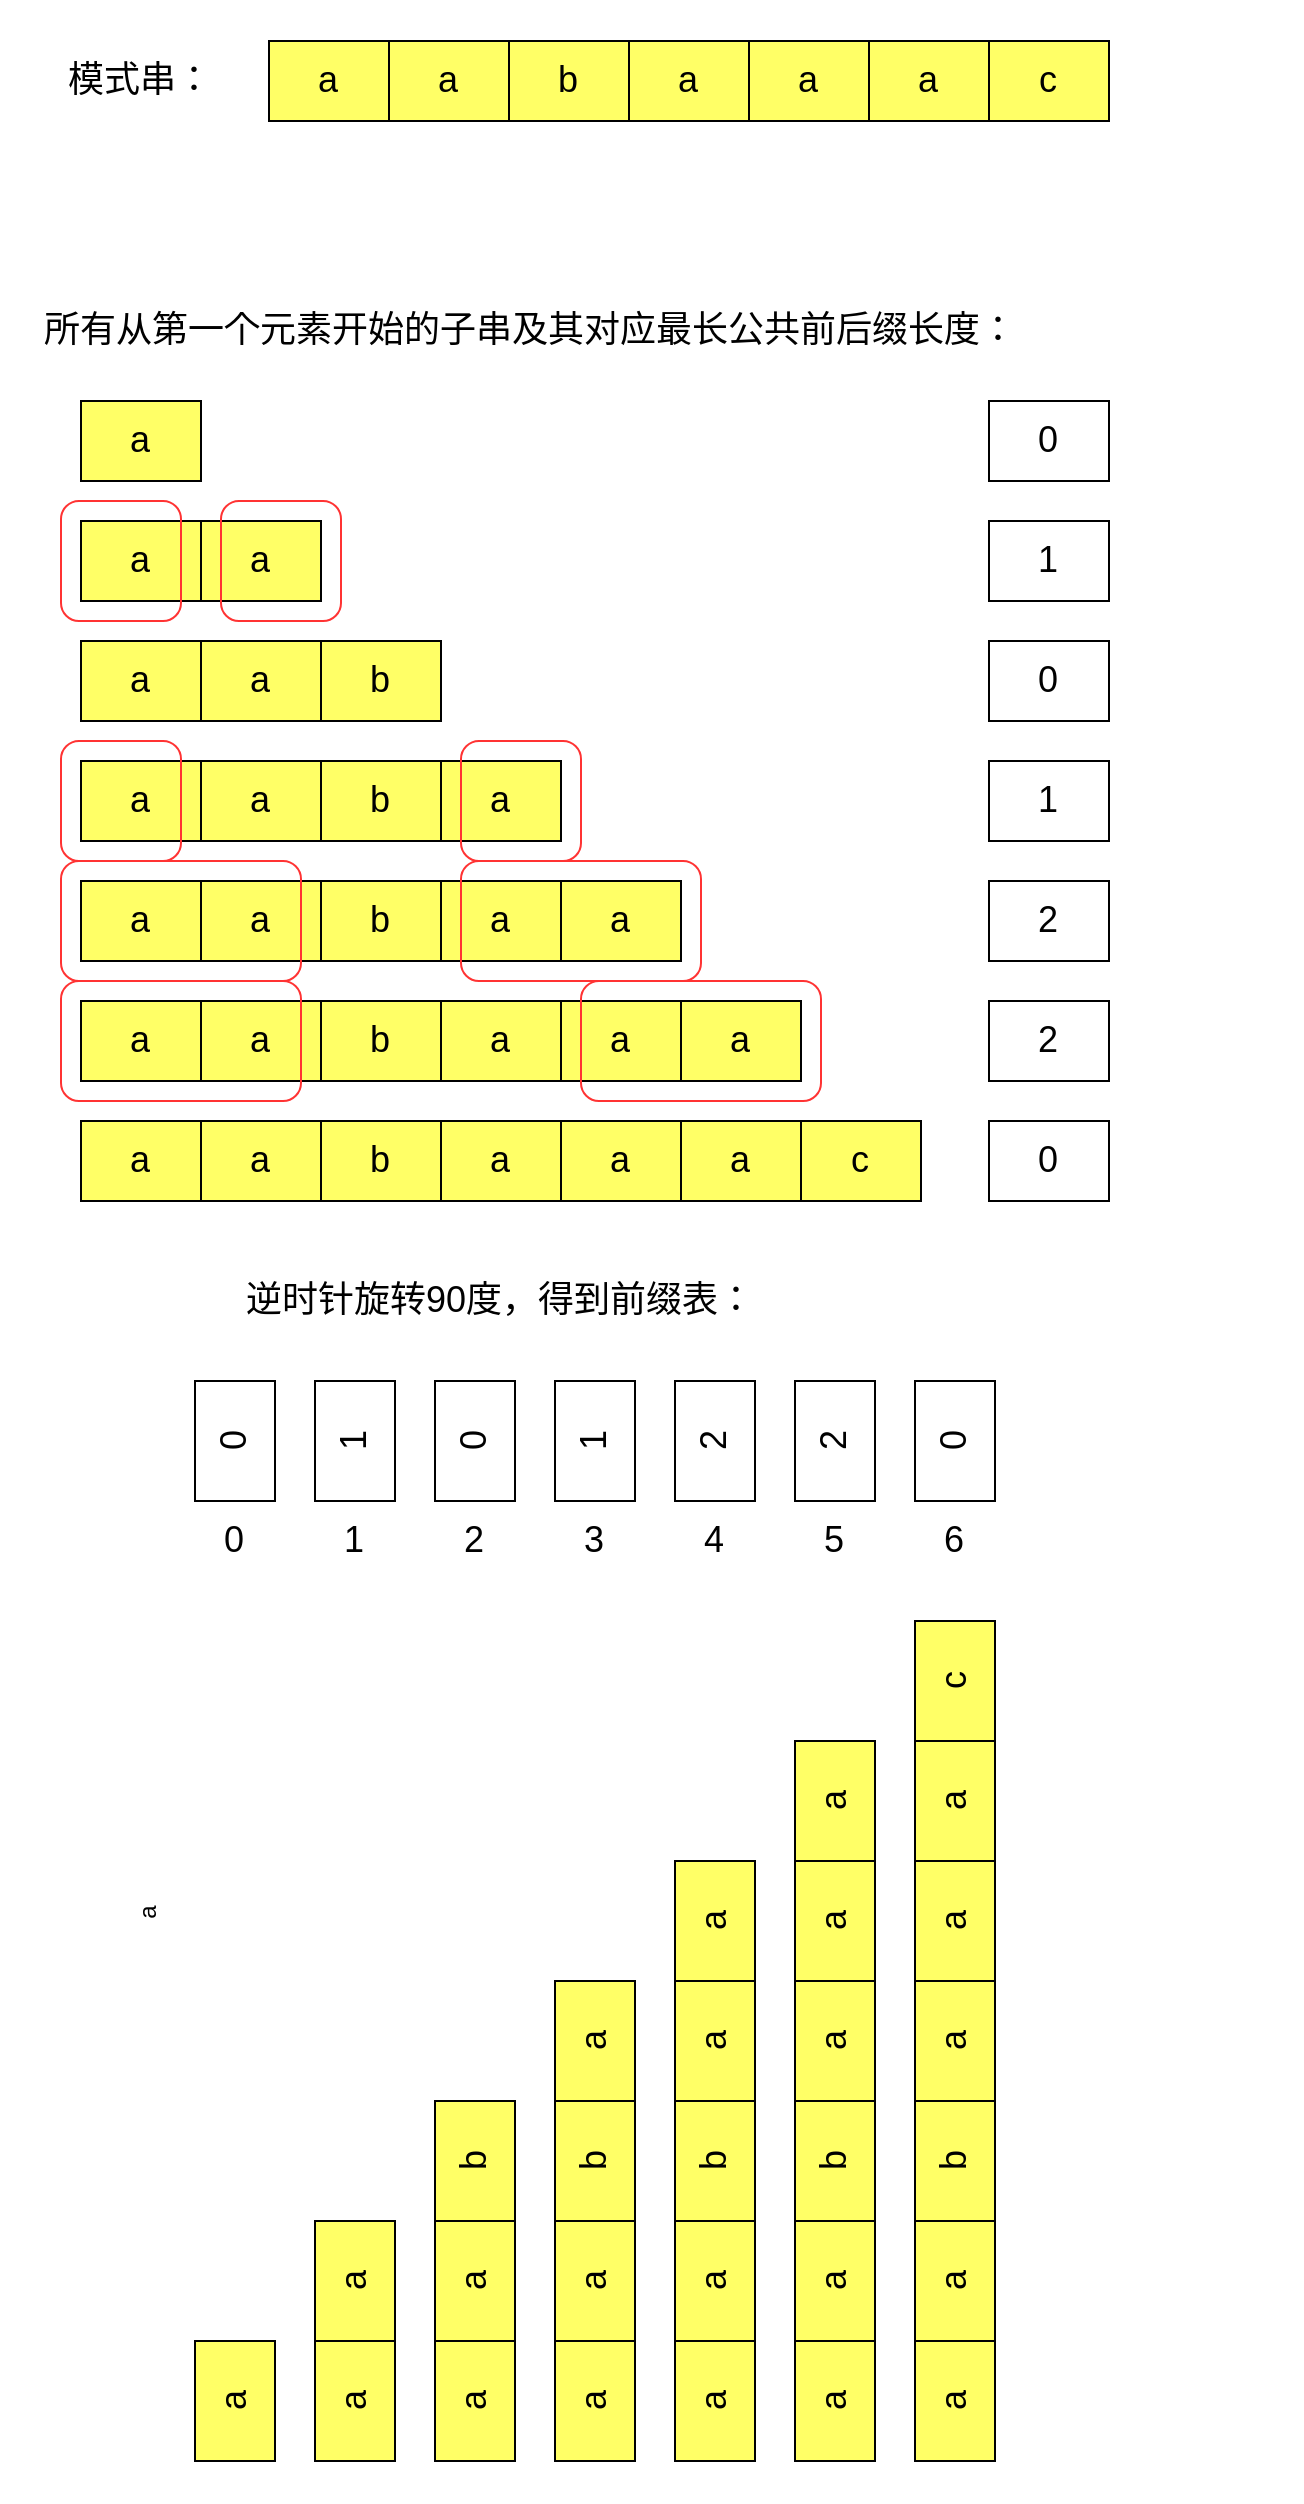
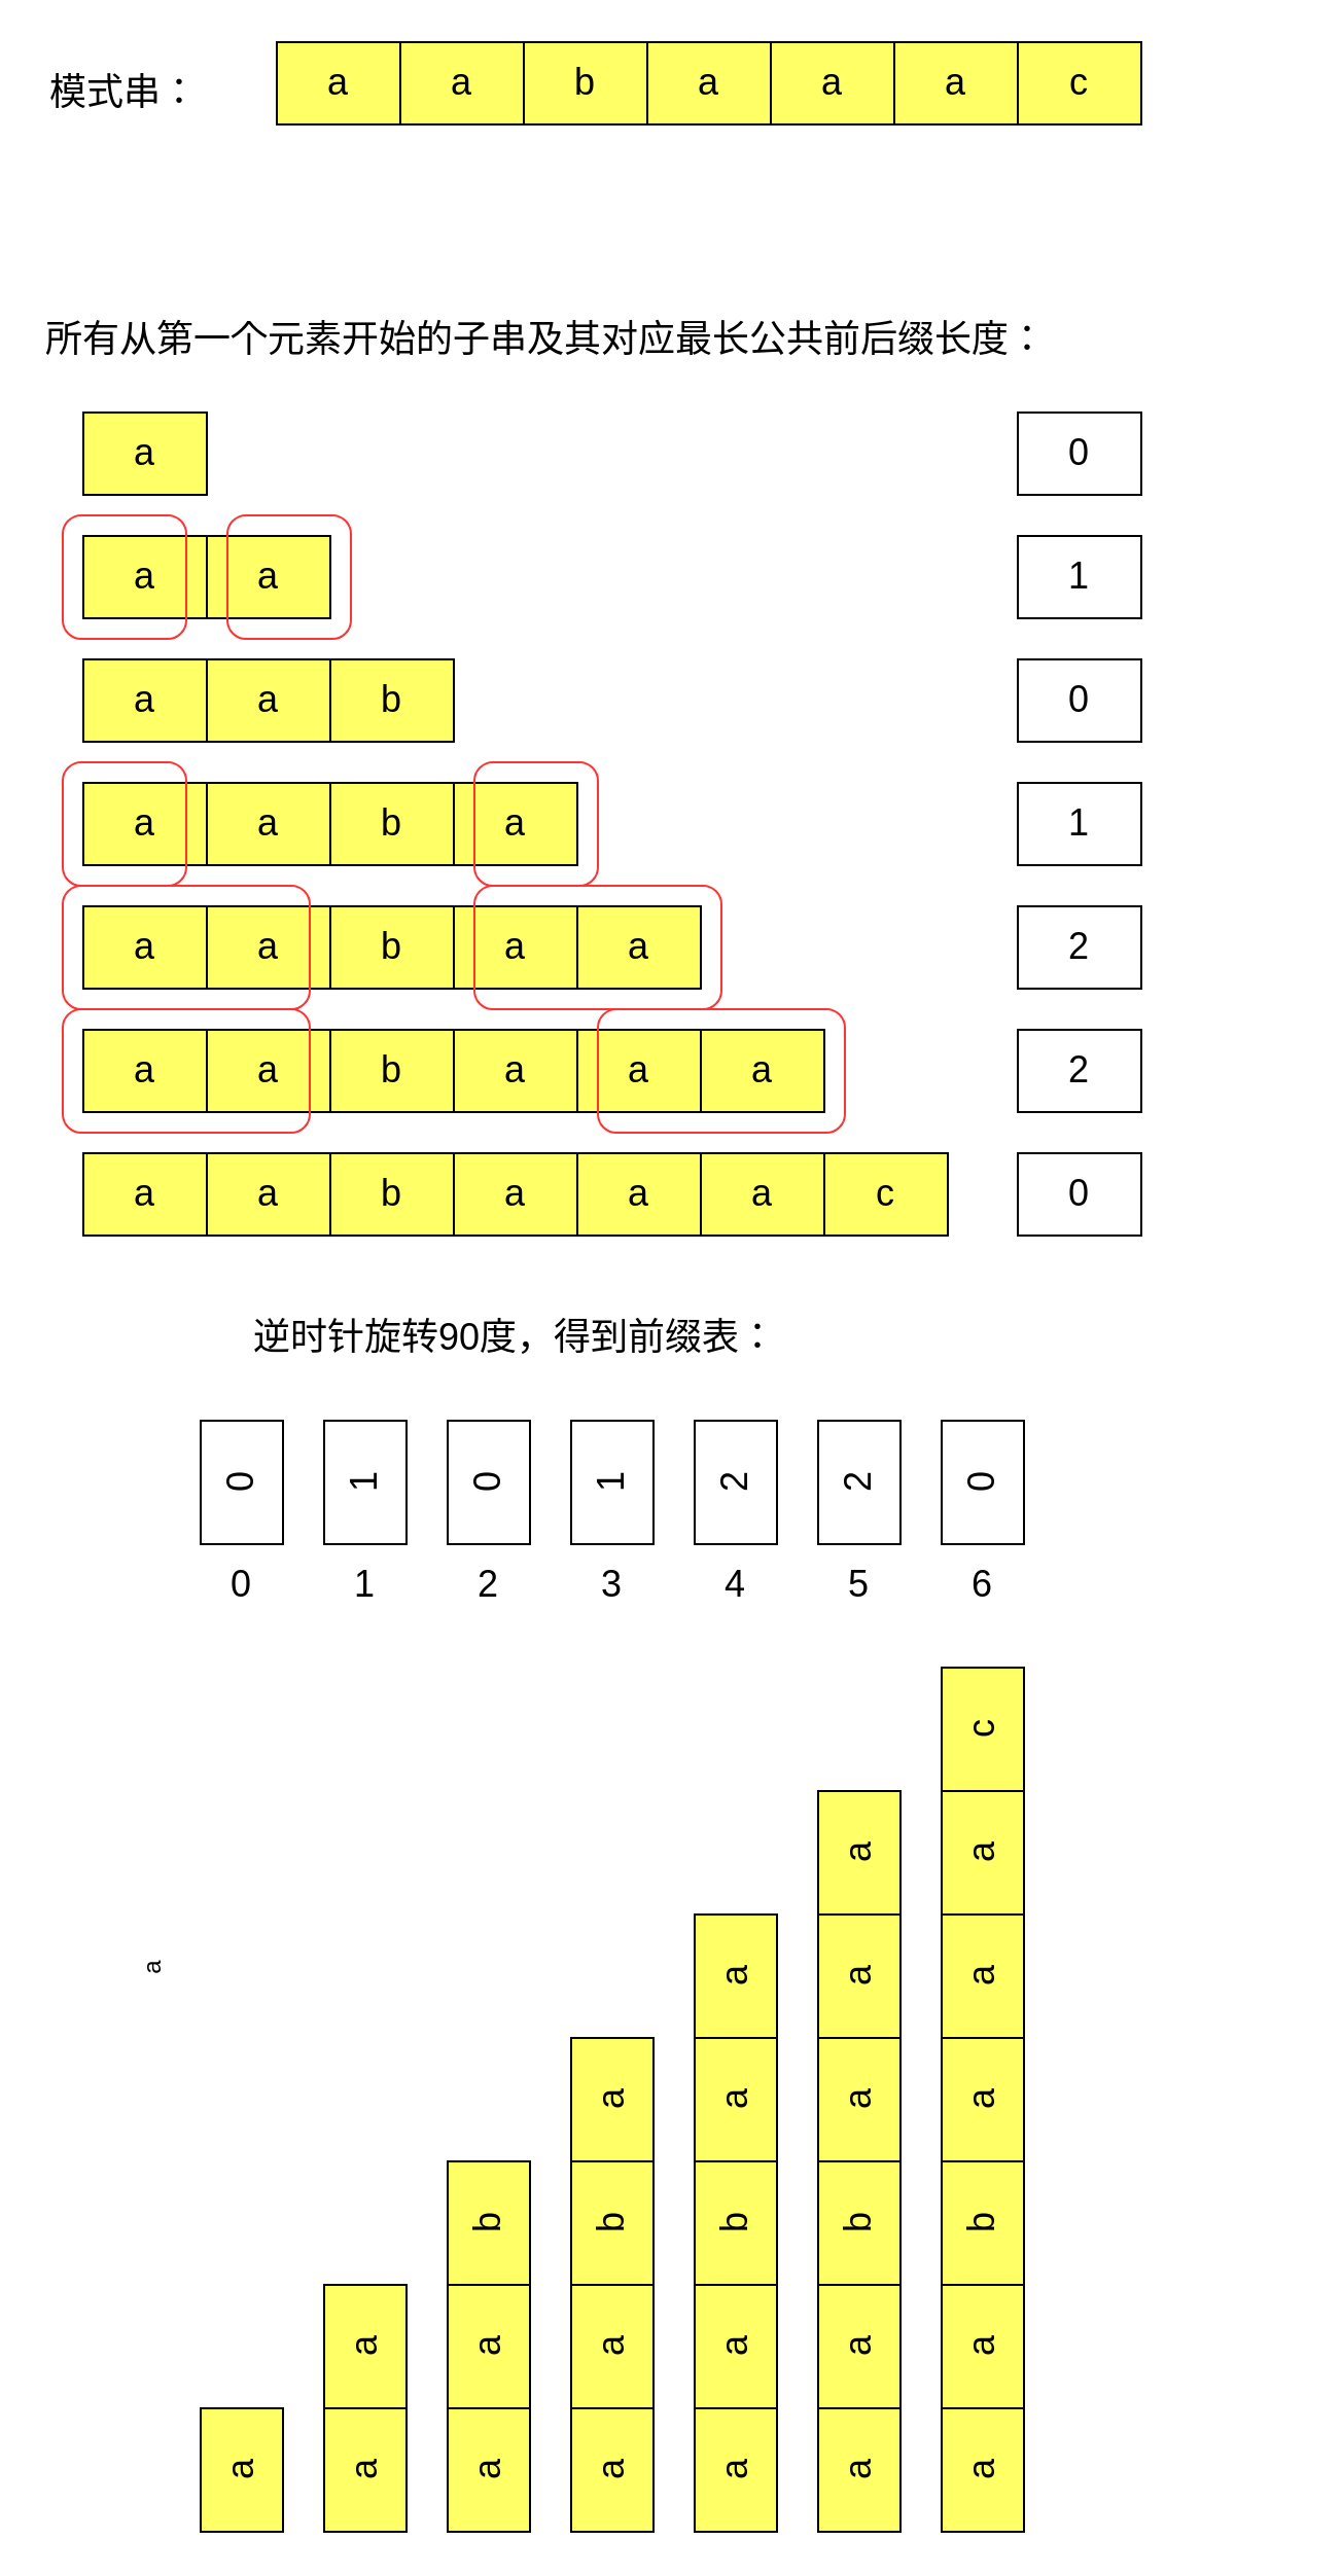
- <mxCell id="11" value="模式串：" style="text;html=1;strokeColor=none;fillColor=none;align=center;verticalAlign=middle;whiteSpace=wrap;rounded=0;fontSize=18;" vertex="1" parent="1"><mxGeometry x="20" y="30" width="100" height="20" as="geometry" /></mxCell>
+ <mxCell id="11" value="模式串：" style="text;html=1;strokeColor=none;fillColor=none;align=center;verticalAlign=middle;whiteSpace=wrap;rounded=0;fontSize=18;" vertex="1" parent="1"><mxGeometry x="10" y="35" width="100" height="20" as="geometry" /></mxCell>
